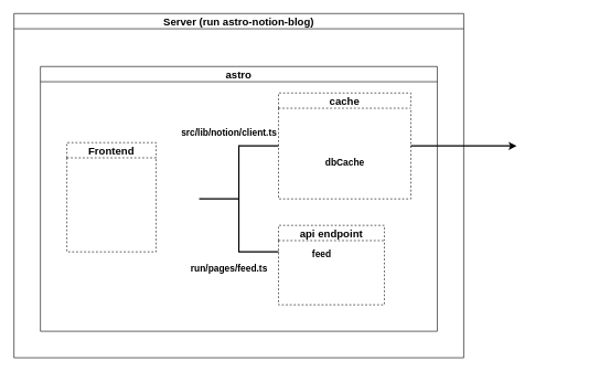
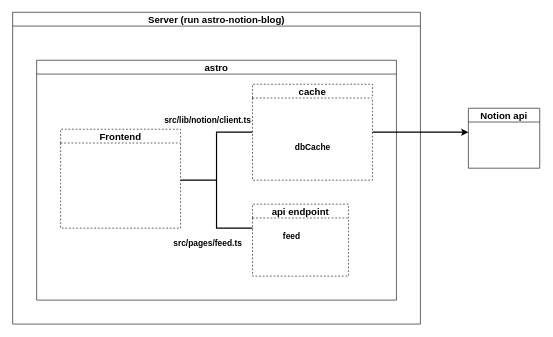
+ <mxCell id="13" value="Notion api" style="swimlane;labelBackgroundColor=none;fontSize=16;" vertex="1" parent="1"><mxGeometry x="780" y="180" width="119" height="100" as="geometry" /></mxCell>
- <mxCell id="4" value="&lt;font style=&quot;font-size: 16px;&quot;&gt;Frontend&lt;/font&gt;" style="swimlane;whiteSpace=wrap;html=1;dashed=1;labelBackgroundColor=none;" vertex="1" parent="3"><mxGeometry x="40" y="115" width="135" height="165" as="geometry" /></mxCell>
+ <mxCell id="4" value="&lt;font style=&quot;font-size: 16px;&quot;&gt;Frontend&lt;/font&gt;" style="swimlane;whiteSpace=wrap;html=1;dashed=1;labelBackgroundColor=none;" vertex="1" parent="3"><mxGeometry x="40" y="115" width="200" height="165" as="geometry" /></mxCell>
- <mxCell id="6" value="&lt;b&gt;&lt;font style=&quot;font-size: 14px;&quot;&gt;feed&lt;/font&gt;&lt;/b&gt;" style="text;html=1;align=center;verticalAlign=middle;resizable=0;points=[];autosize=1;strokeColor=none;fillColor=none;labelBackgroundColor=none;" vertex="1" parent="5"><mxGeometry x="40" y="28" width="50" height="30" as="geometry" /></mxCell>
+ <mxCell id="6" value="&lt;b&gt;&lt;font style=&quot;font-size: 14px;&quot;&gt;feed&lt;/font&gt;&lt;/b&gt;" style="text;html=1;align=center;verticalAlign=middle;resizable=0;points=[];autosize=1;strokeColor=none;fillColor=none;labelBackgroundColor=none;" vertex="1" parent="5"><mxGeometry x="40" y="38" width="50" height="30" as="geometry" /></mxCell>
- <mxCell id="12" value="&lt;div style=&quot;font-size: 14px;&quot;&gt;run/pages&lt;span style=&quot;background-color: initial;&quot;&gt;/feed.ts&lt;/span&gt;&lt;/div&gt;" style="text;html=1;align=center;verticalAlign=middle;resizable=0;points=[];autosize=1;strokeColor=none;fillColor=none;fontStyle=1;fontSize=14;" vertex="1" parent="3"><mxGeometry x="215" y="290" width="140" height="30" as="geometry" /></mxCell>
+ <mxCell id="12" value="&lt;div style=&quot;font-size: 14px;&quot;&gt;src/pages&lt;span style=&quot;background-color: initial;&quot;&gt;/feed.ts&lt;/span&gt;&lt;/div&gt;" style="text;html=1;align=center;verticalAlign=middle;resizable=0;points=[];autosize=1;strokeColor=none;fillColor=none;fontStyle=1;fontSize=14;" vertex="1" parent="3"><mxGeometry x="215" y="290" width="140" height="30" as="geometry" /></mxCell>
